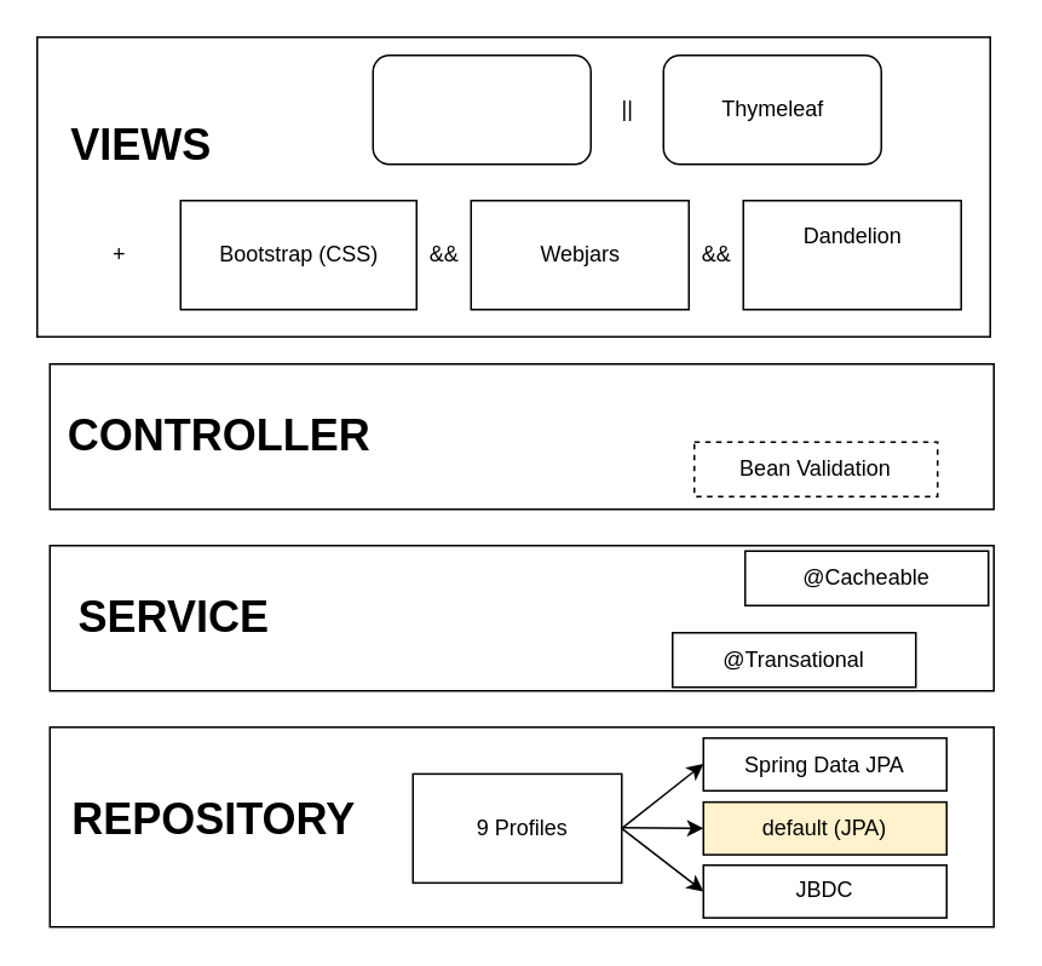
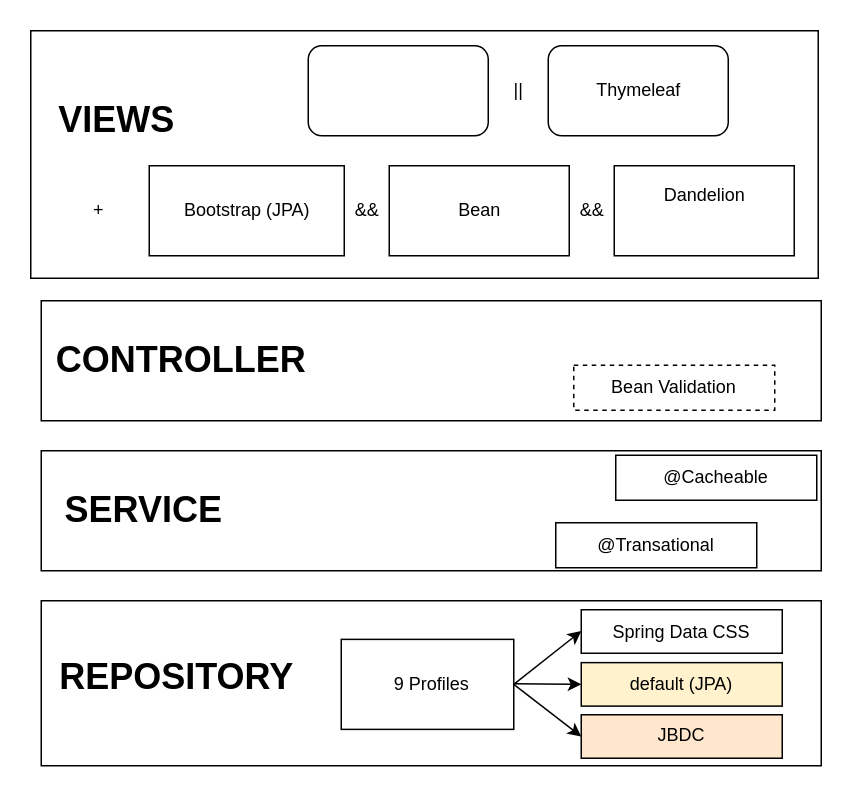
- <mxCell id="36" value="Bootstrap (CSS)" style="text;html=1;resizable=0;autosize=1;align=center;verticalAlign=middle;points=[];fillColor=none;strokeColor=none;rounded=0;" vertex="1" parent="34"><mxGeometry x="15" y="20" width="100" height="20" as="geometry" /></mxCell>
+ <mxCell id="36" value="Bootstrap (JPA)" style="text;html=1;resizable=0;autosize=1;align=center;verticalAlign=middle;points=[];fillColor=none;strokeColor=none;rounded=0;" vertex="1" parent="34"><mxGeometry x="15" y="20" width="100" height="20" as="geometry" /></mxCell>
- <mxCell id="39" value="Webjars" style="text;html=1;resizable=0;autosize=1;align=center;verticalAlign=middle;points=[];fillColor=none;strokeColor=none;rounded=0;" vertex="1" parent="37"><mxGeometry x="30" y="20" width="60" height="20" as="geometry" /></mxCell>
+ <mxCell id="39" value="Bean" style="text;html=1;resizable=0;autosize=1;align=center;verticalAlign=middle;points=[];fillColor=none;strokeColor=none;rounded=0;" vertex="1" parent="37"><mxGeometry x="30" y="20" width="60" height="20" as="geometry" /></mxCell>
- <mxCell id="15" value="Spring Data JPA" style="rounded=0;whiteSpace=wrap;html=1;" vertex="1" parent="11"><mxGeometry x="355" y="6" width="134" height="29" as="geometry" /></mxCell>
+ <mxCell id="15" value="Spring Data CSS" style="rounded=0;whiteSpace=wrap;html=1;" vertex="1" parent="11"><mxGeometry x="355" y="6" width="134" height="29" as="geometry" /></mxCell>
- <mxCell id="14" value="JBDC" style="rounded=0;whiteSpace=wrap;html=1;" vertex="1" parent="11"><mxGeometry x="355" y="76" width="134" height="28.99" as="geometry" /></mxCell>
+ <mxCell id="14" value="JBDC" style="rounded=0;whiteSpace=wrap;html=1;fillColor=#ffe6cc;" vertex="1" parent="11"><mxGeometry x="355" y="76" width="134" height="28.99" as="geometry" /></mxCell>
